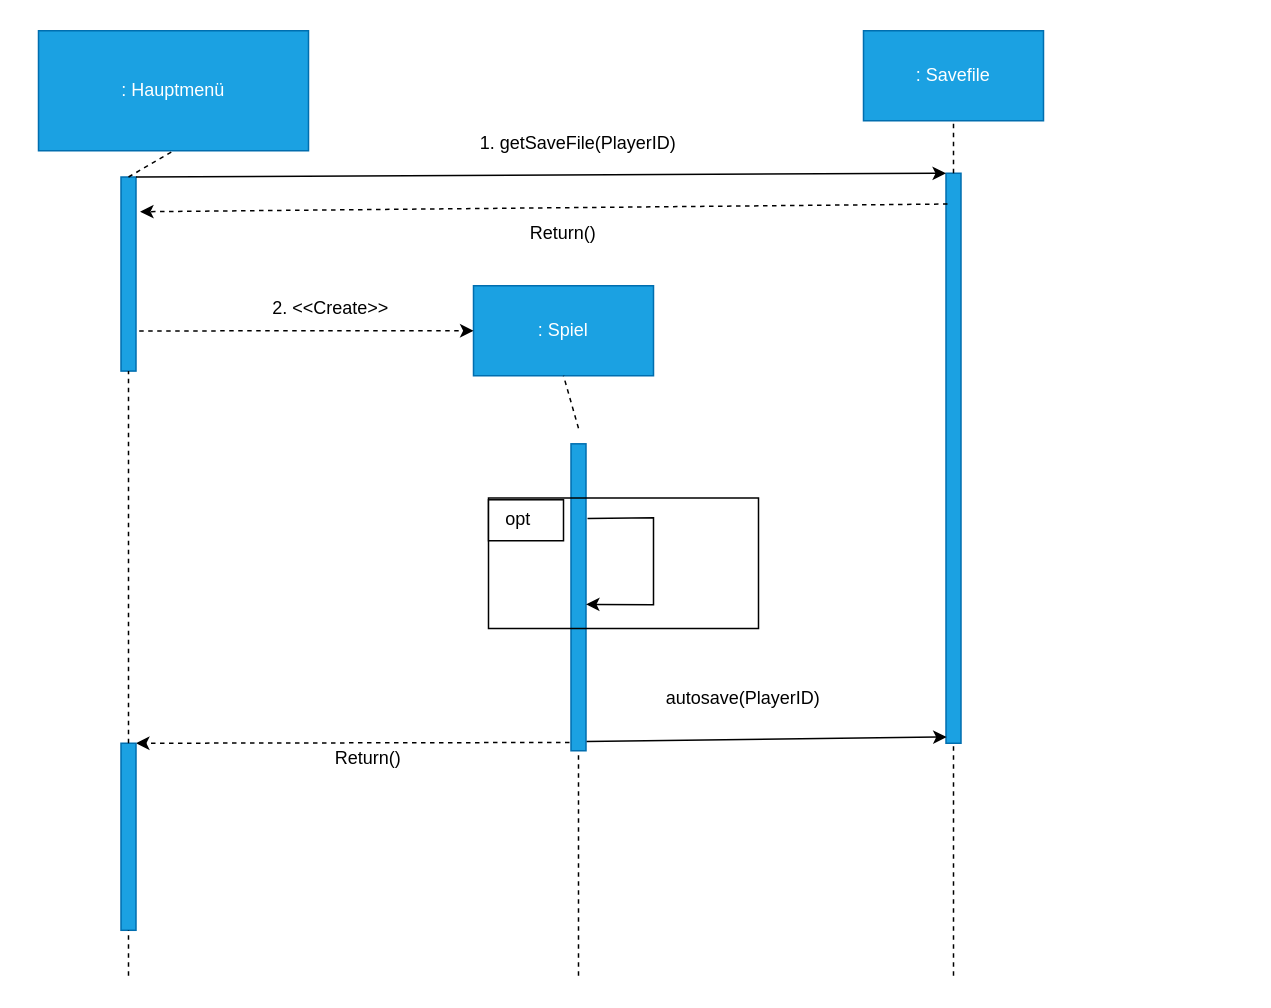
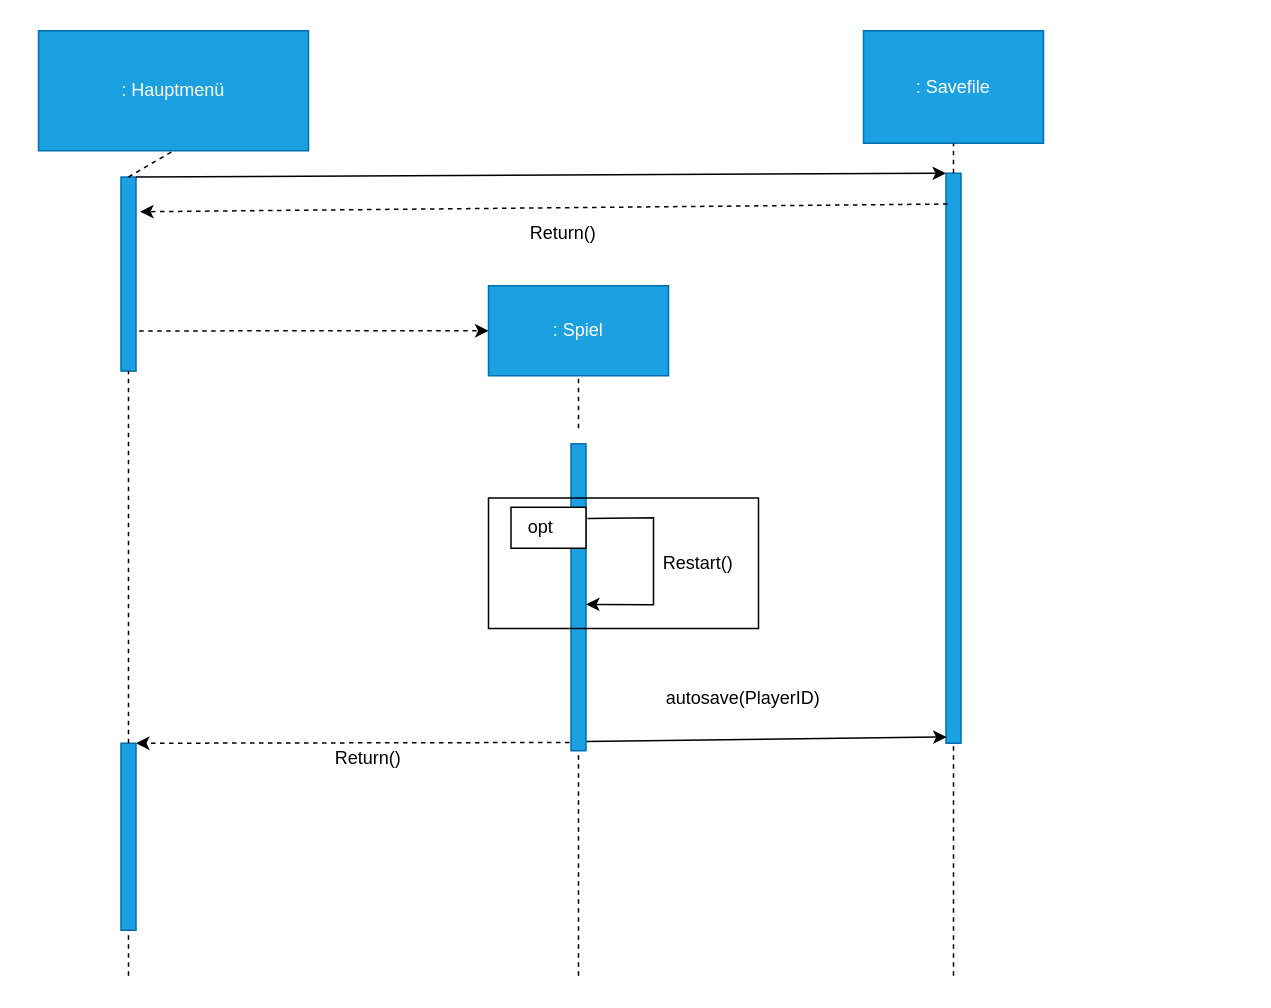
- <mxCell id="8" value=": Savefile" style="rounded=0;whiteSpace=wrap;html=1;fillColor=#1ba1e2;fontColor=#ffffff;strokeColor=#006EAF;" parent="1" vertex="1"><mxGeometry x="575" y="20" width="120" height="60" as="geometry" /></mxCell>
+ <mxCell id="8" value=": Savefile" style="rounded=0;whiteSpace=wrap;html=1;fillColor=#1ba1e2;fontColor=#ffffff;strokeColor=#006EAF;" parent="1" vertex="1"><mxGeometry x="575" y="20" width="120" height="75" as="geometry" /></mxCell>
- <mxCell id="14" value="1. getSaveFile(PlayerID)" style="text;html=1;align=center;verticalAlign=middle;whiteSpace=wrap;rounded=0;" parent="1" vertex="1"><mxGeometry x="315" y="80" width="140" height="30" as="geometry" /></mxCell>
- <mxCell id="12" value="2. &amp;lt;&amp;lt;Create&amp;gt;&amp;gt;" style="text;html=1;align=center;verticalAlign=middle;whiteSpace=wrap;rounded=0;" parent="1" vertex="1"><mxGeometry x="175" y="190" width="90" height="30" as="geometry" /></mxCell>
- <mxCell id="7" value=": Spiel" style="rounded=0;whiteSpace=wrap;html=1;fillColor=#1ba1e2;fontColor=#ffffff;strokeColor=#006EAF;" parent="1" vertex="1"><mxGeometry x="315" y="190" width="120" height="60" as="geometry" /></mxCell>
+ <mxCell id="7" value=": Spiel" style="rounded=0;whiteSpace=wrap;html=1;fillColor=#1ba1e2;fontColor=#ffffff;strokeColor=#006EAF;" parent="1" vertex="1"><mxGeometry x="325" y="190" width="120" height="60" as="geometry" /></mxCell>
- <mxCell id="26" value="opt&lt;span style=&quot;white-space: pre;&quot;&gt;&#09;&lt;/span&gt;" style="rounded=0;whiteSpace=wrap;html=1;" parent="1" vertex="1"><mxGeometry x="325" y="332.69" width="50" height="27.31" as="geometry" /></mxCell>
+ <mxCell id="26" value="opt&lt;span style=&quot;white-space: pre;&quot;&gt;&#09;&lt;/span&gt;" style="rounded=0;whiteSpace=wrap;html=1;" parent="1" vertex="1"><mxGeometry x="340" y="337.69" width="50" height="27.31" as="geometry" /></mxCell>
+ <mxCell id="16" value="Restart()" style="text;html=1;align=center;verticalAlign=middle;whiteSpace=wrap;rounded=0;" parent="1" vertex="1"><mxGeometry x="435" y="360" width="60" height="30" as="geometry" /></mxCell>
